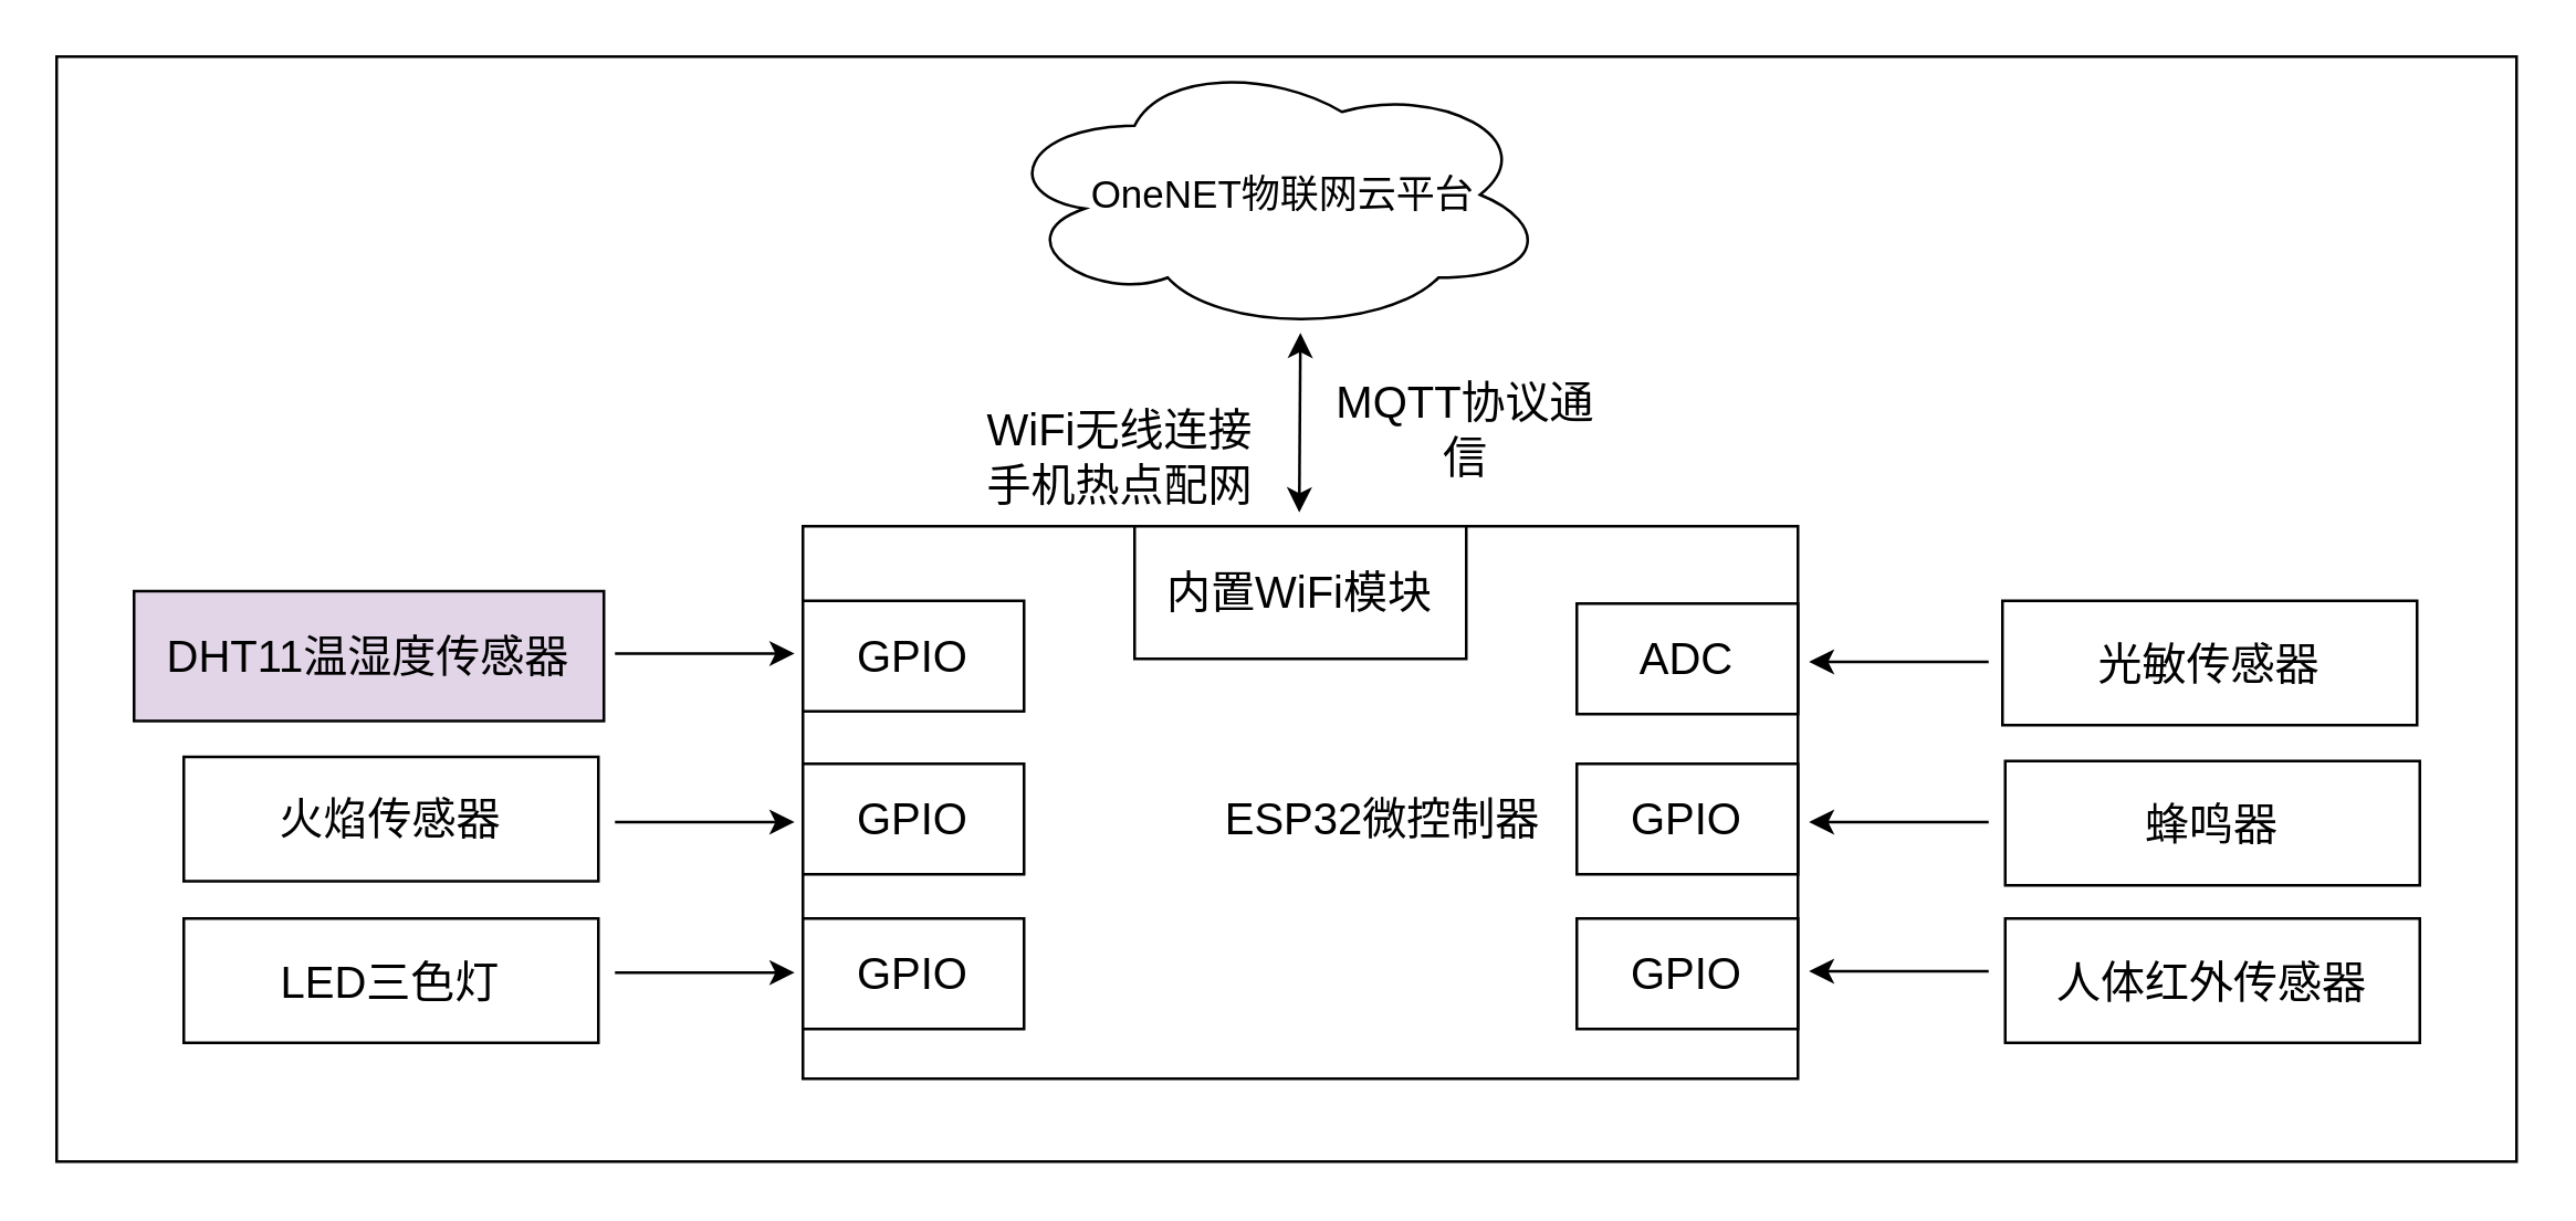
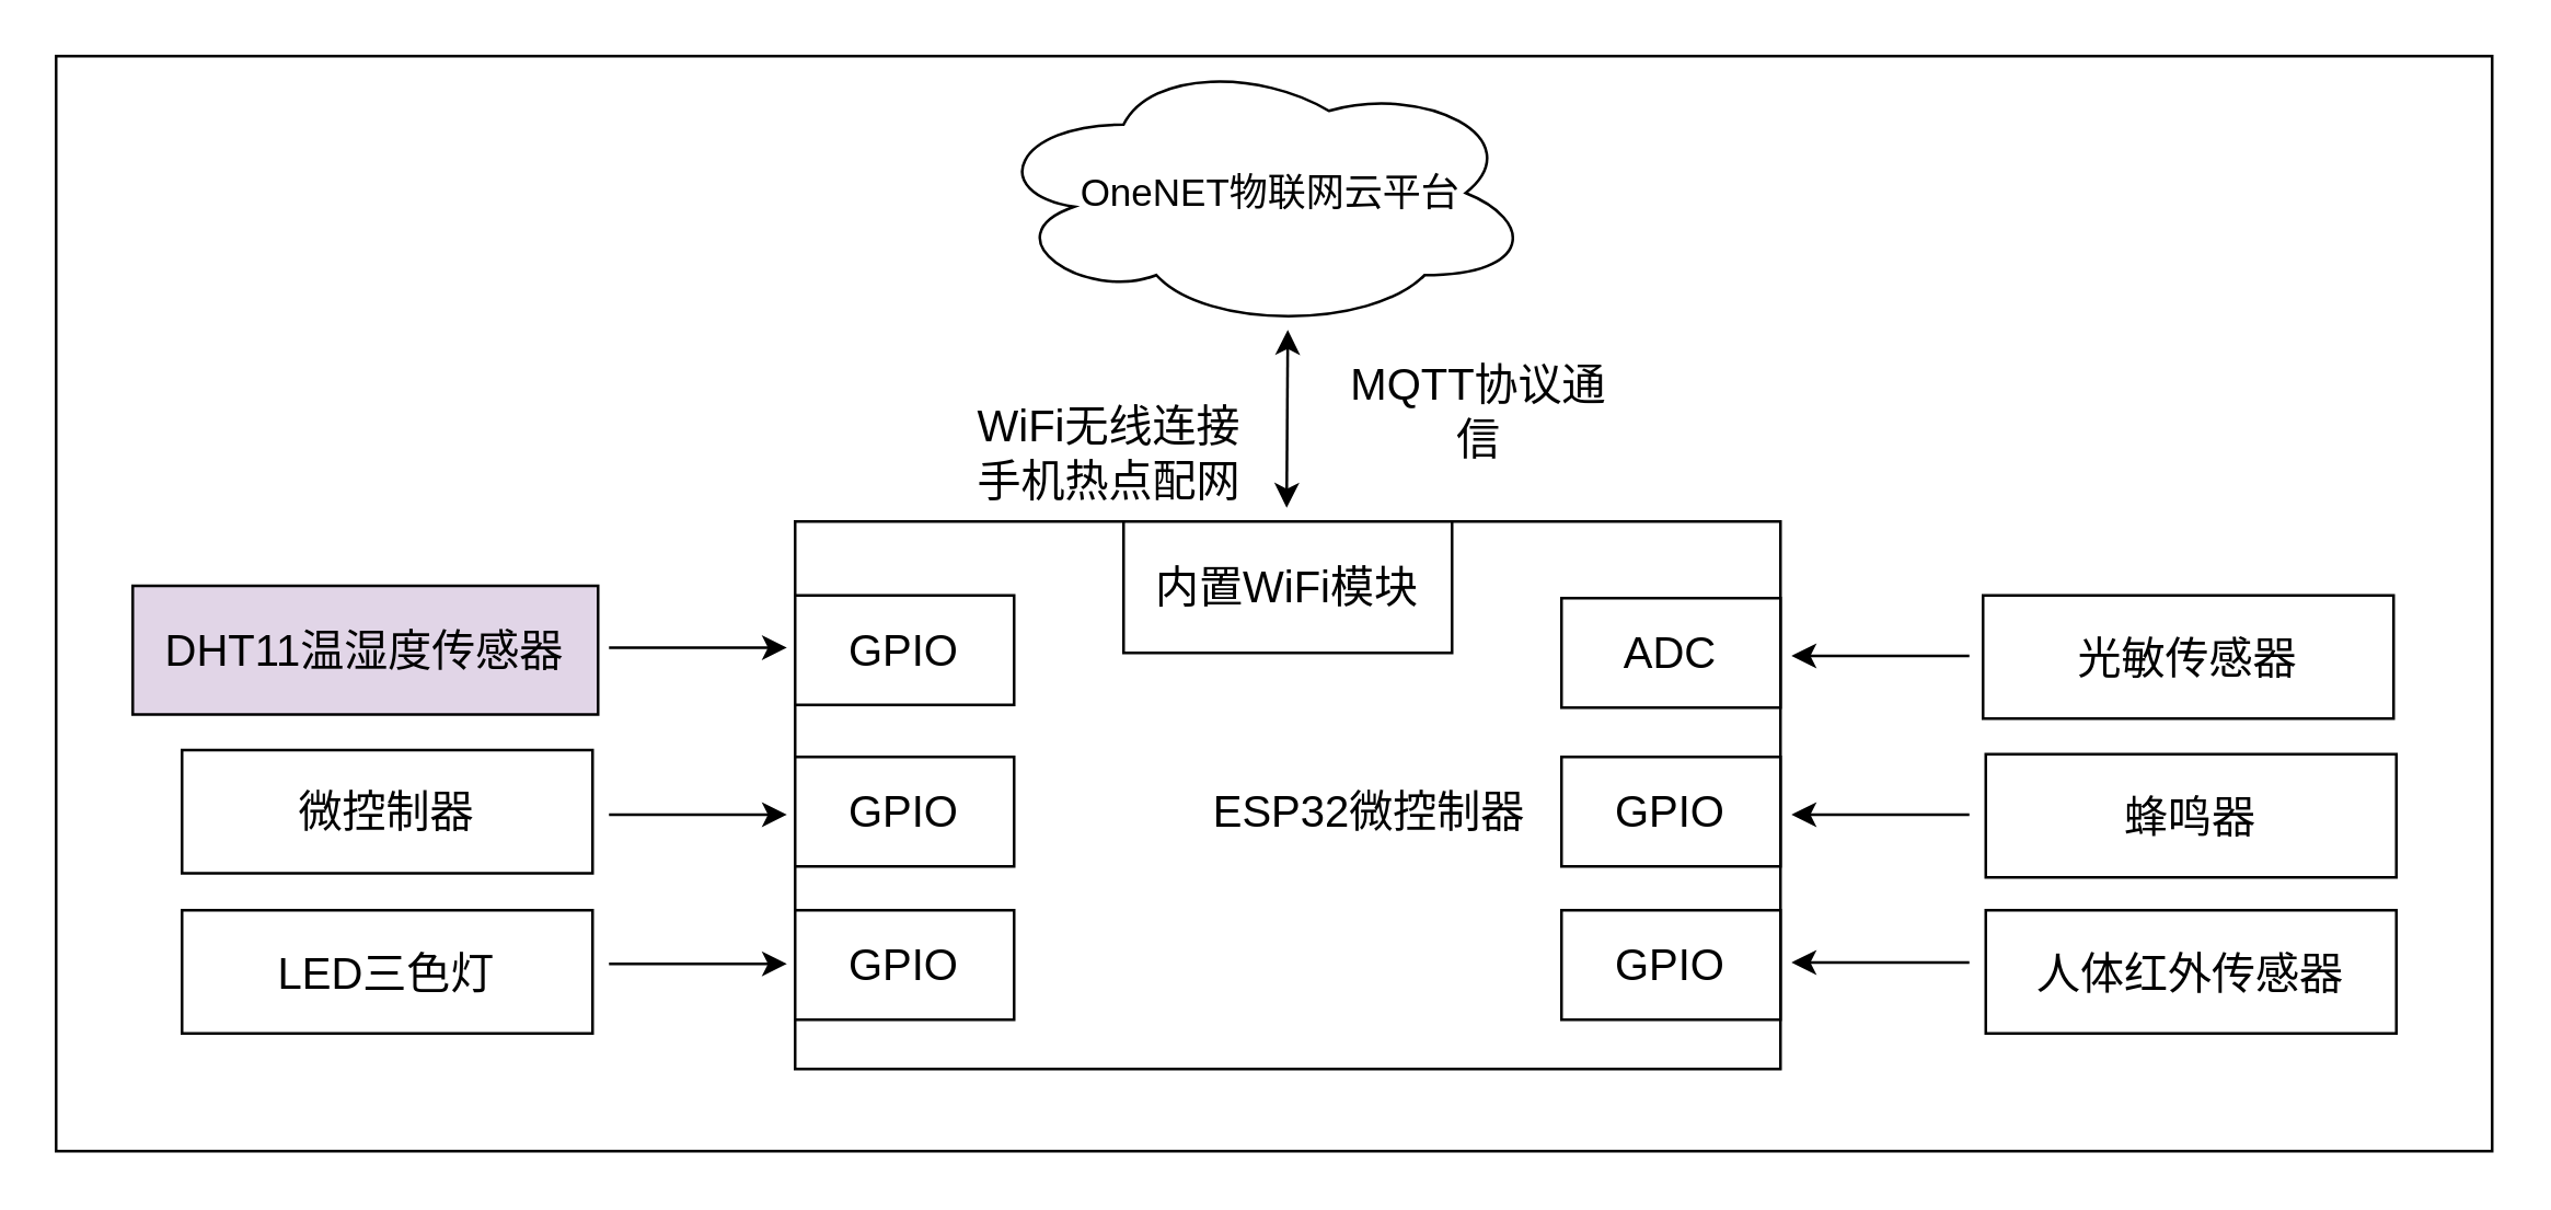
- <mxCell id="26" value="&lt;font style=&quot;font-size: 16px;&quot;&gt;MQTT协议通信&lt;/font&gt;" style="text;html=1;align=center;verticalAlign=middle;whiteSpace=wrap;rounded=0;" vertex="1" parent="1"><mxGeometry x="480" y="140" width="100" height="30" as="geometry" /></mxCell>
+ <mxCell id="26" value="&lt;font style=&quot;font-size: 16px;&quot;&gt;MQTT协议通信&lt;/font&gt;" style="text;html=1;align=center;verticalAlign=middle;whiteSpace=wrap;rounded=0;" vertex="1" parent="1"><mxGeometry x="490" y="135" width="100" height="30" as="geometry" /></mxCell>
- <mxCell id="11" value="&lt;span style=&quot;font-size: 16px;&quot;&gt;&lt;font face=&quot;Helvetica&quot;&gt;火焰传感器&lt;/font&gt;&lt;/span&gt;" style="rounded=0;whiteSpace=wrap;html=1;" vertex="1" parent="1"><mxGeometry x="66" y="273.5" width="150" height="45" as="geometry" /></mxCell>
+ <mxCell id="11" value="&lt;span style=&quot;font-size: 16px;&quot;&gt;&lt;font face=&quot;Helvetica&quot;&gt;微控制器&lt;/font&gt;&lt;/span&gt;" style="rounded=0;whiteSpace=wrap;html=1;" vertex="1" parent="1"><mxGeometry x="66" y="273.5" width="150" height="45" as="geometry" /></mxCell>
